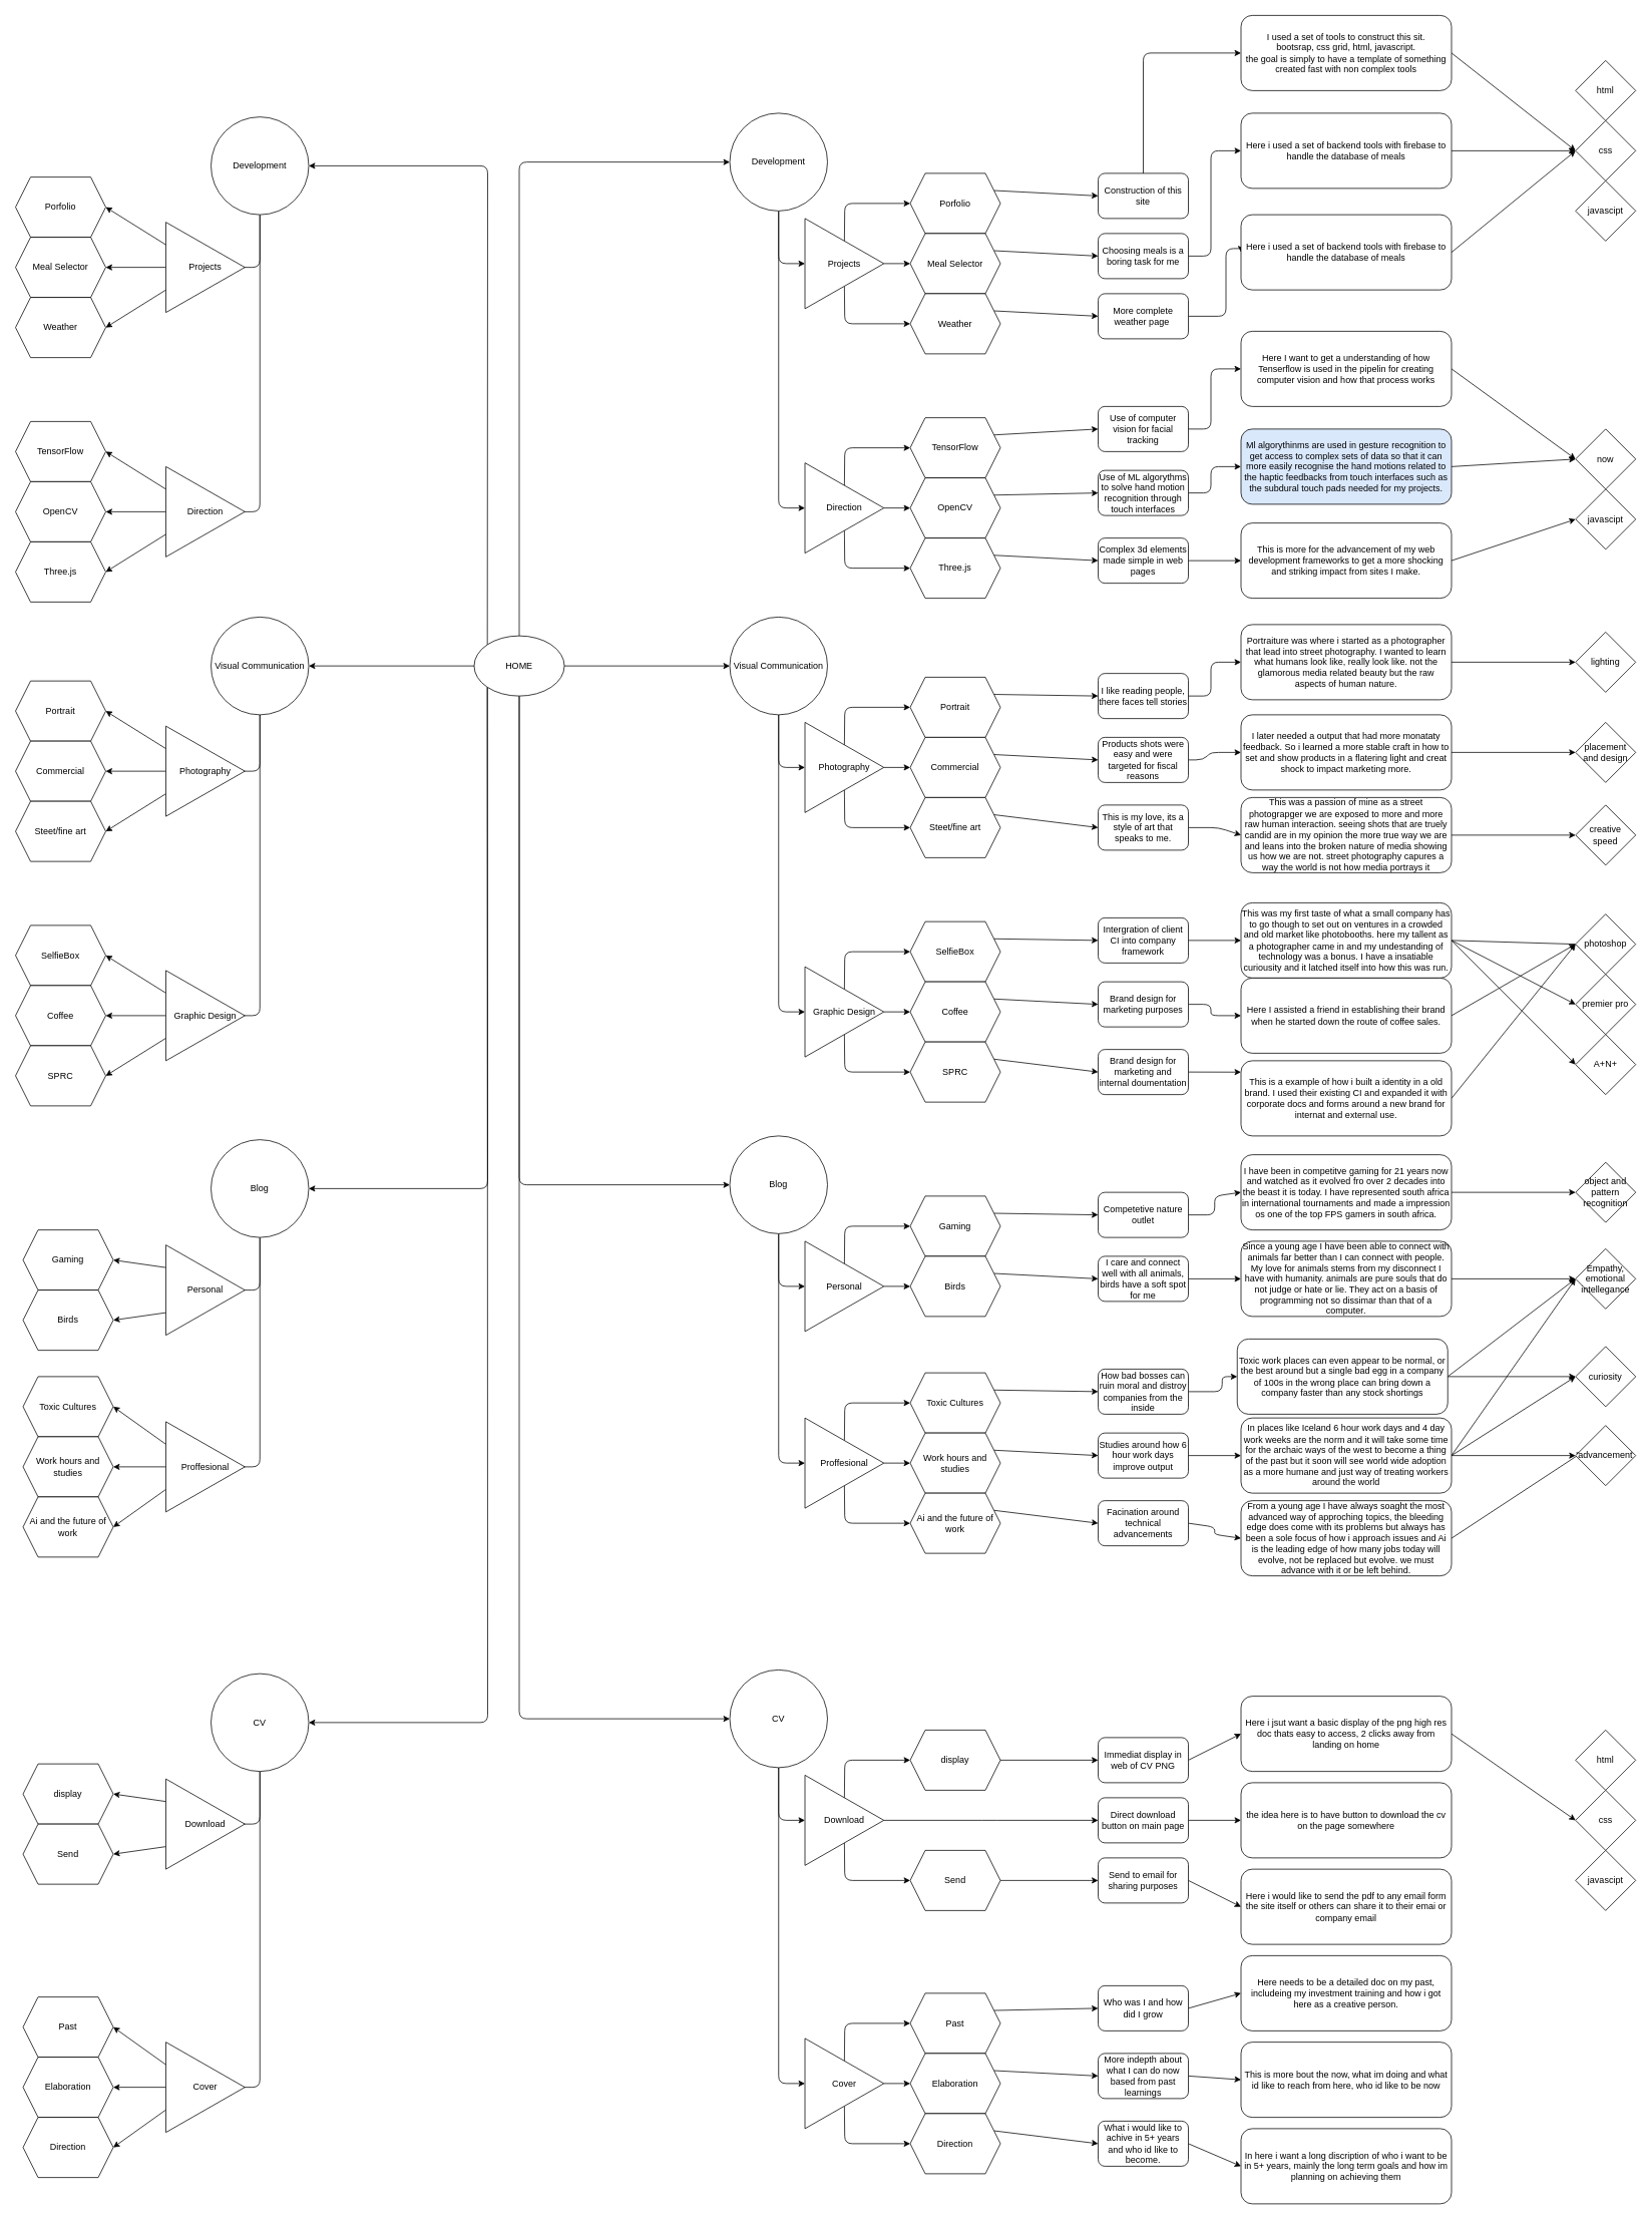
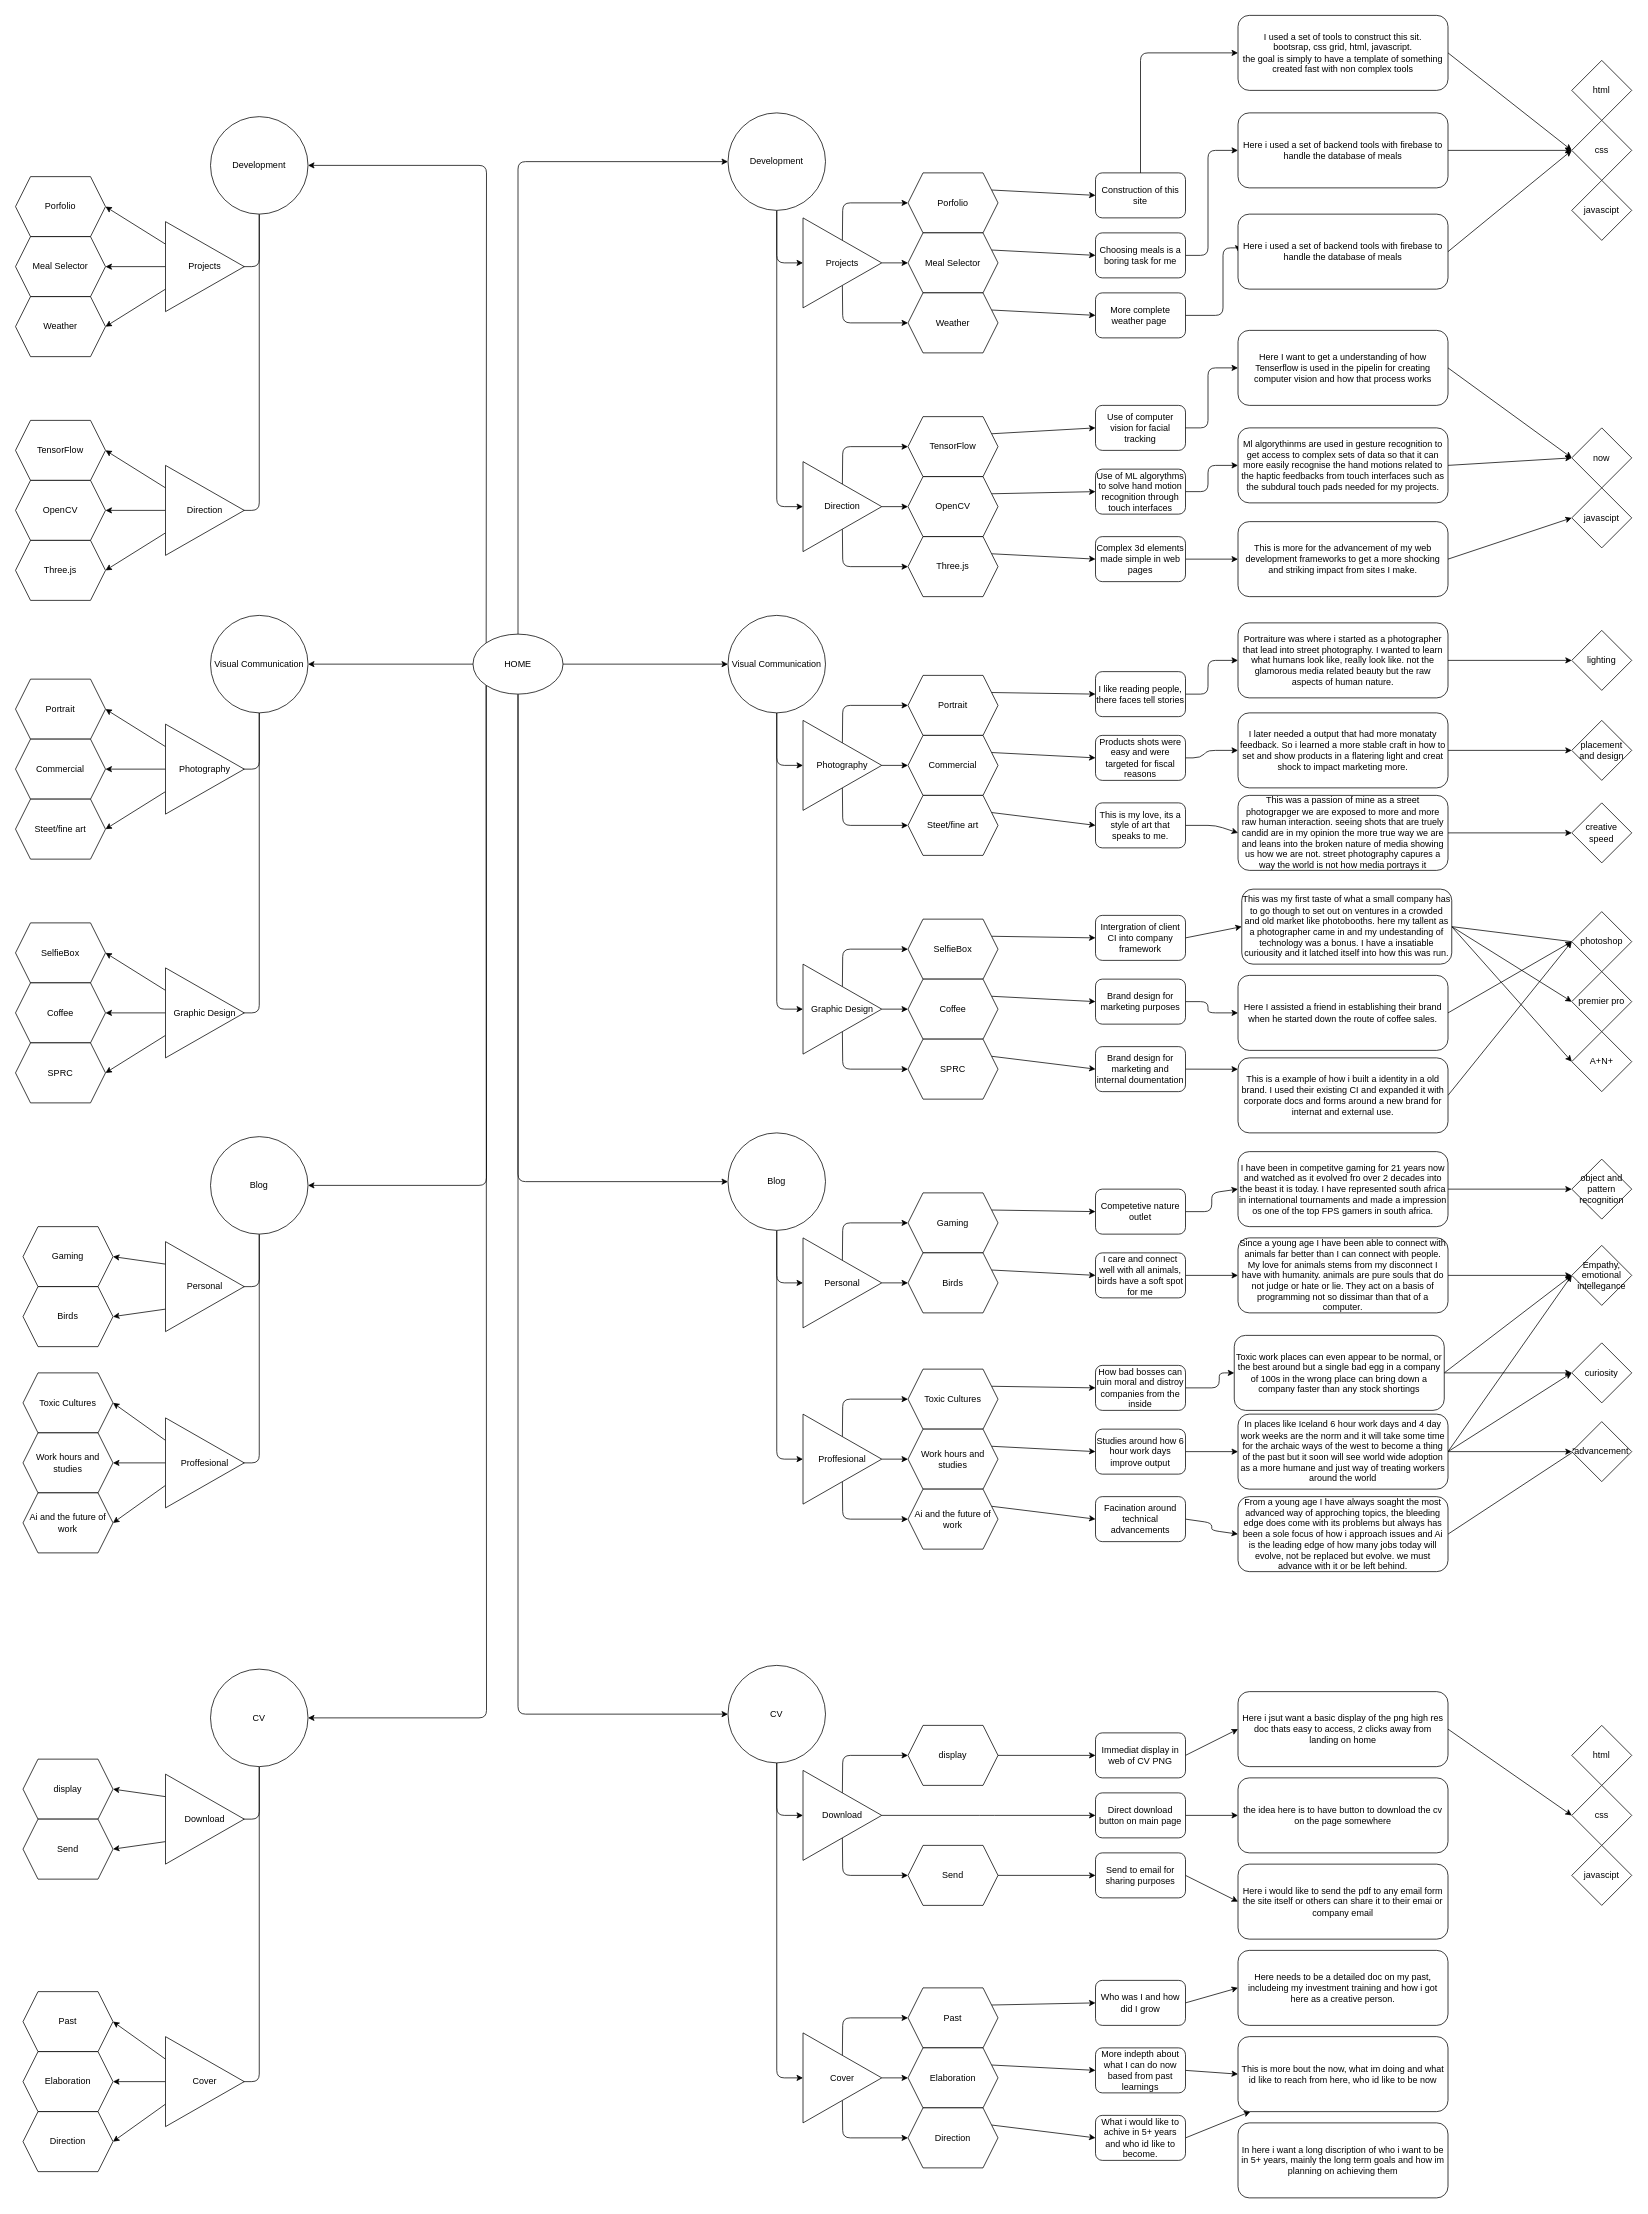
- <mxCell id="153" value="Ml algorythinms are used in gesture recognition to get access to complex sets of data so that it can more easily recognise the hand motions related to the haptic feedbacks from touch interfaces such as the subdural touch pads needed for my projects." style="rounded=1;whiteSpace=wrap;html=1;fillColor=#dae8fc;" vertex="1" parent="1"><mxGeometry x="1650" y="570" width="280" height="100" as="geometry" /></mxCell>
+ <mxCell id="153" value="Ml algorythinms are used in gesture recognition to get access to complex sets of data so that it can more easily recognise the hand motions related to the haptic feedbacks from touch interfaces such as the subdural touch pads needed for my projects." style="rounded=1;whiteSpace=wrap;html=1;" vertex="1" parent="1"><mxGeometry x="1650" y="570" width="280" height="100" as="geometry" /></mxCell>
- <mxCell id="165" value="This was my first taste of what a small company has to go though to set out on ventures in a crowded and old market like photobooths. here my tallent as a photographer came in and my undestanding of technology was a bonus. I have a insatiable curiousity and it latched itself into how this was run." style="rounded=1;whiteSpace=wrap;html=1;" vertex="1" parent="1"><mxGeometry x="1650" y="1200" width="280" height="100" as="geometry" /></mxCell>
+ <mxCell id="165" value="This was my first taste of what a small company has to go though to set out on ventures in a crowded and old market like photobooths. here my tallent as a photographer came in and my undestanding of technology was a bonus. I have a insatiable curiousity and it latched itself into how this was run." style="rounded=1;whiteSpace=wrap;html=1;" vertex="1" parent="1"><mxGeometry x="1655" y="1185" width="280" height="100" as="geometry" /></mxCell>
- <mxCell id="142" style="edgeStyle=none;html=1;exitX=1;exitY=0.5;exitDx=0;exitDy=0;entryX=0;entryY=0.5;entryDx=0;entryDy=0;" edge="1" parent="1" source="143" target="268"><mxGeometry relative="1" as="geometry" /></mxCell>
+ <mxCell id="142" style="edgeStyle=none;html=1;exitX=1;exitY=0.5;exitDx=0;exitDy=0;" edge="1" parent="1" source="143" target="267"><mxGeometry relative="1" as="geometry" /></mxCell>
